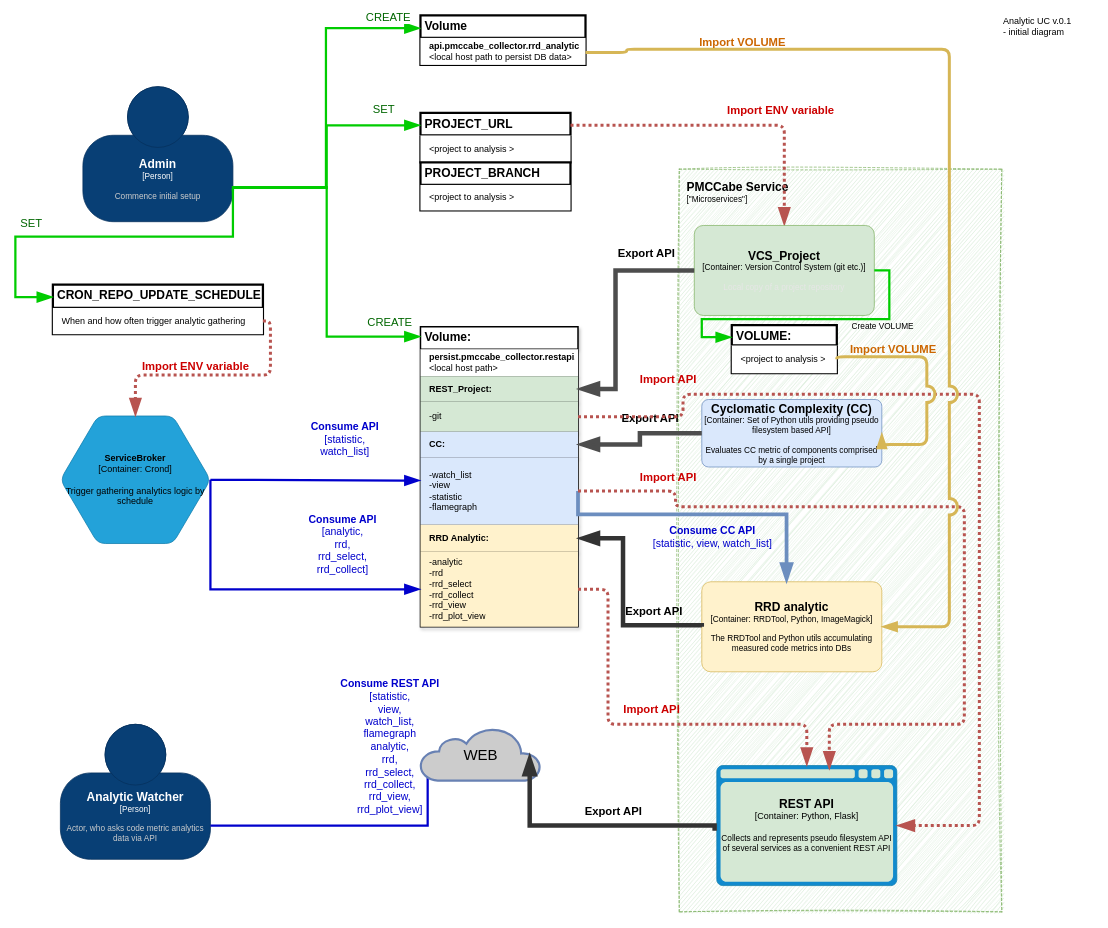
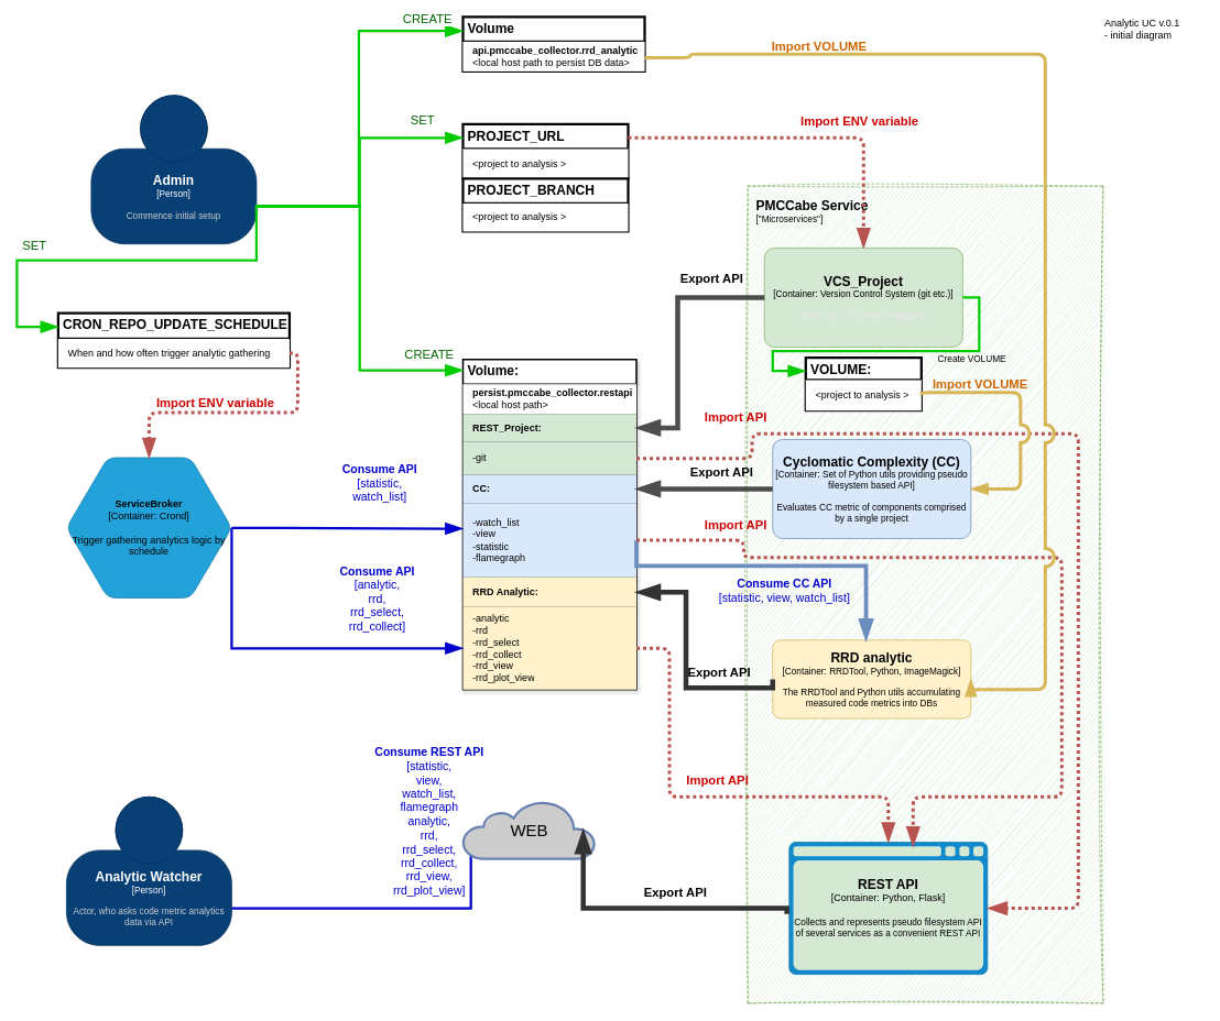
- <mxCell id="3" value="&lt;font style=&quot;font-size: 16px&quot;&gt;&lt;b&gt;Cyclomatic Complexity (CC)&lt;/b&gt;&lt;/font&gt;&lt;div&gt;[Container: Set of Python utils providing pseudo filesystem based API]&lt;/div&gt;&lt;br&gt;&lt;div&gt;&lt;font style=&quot;font-size: 11px&quot;&gt;&lt;font&gt;Evaluates CC metric of components comprised by a single project&lt;/font&gt;&lt;/font&gt;&lt;/div&gt;" style="rounded=1;whiteSpace=wrap;html=1;fontSize=11;labelBackgroundColor=none;fillColor=#dae8fc;align=center;arcSize=10;strokeColor=#6c8ebf;metaEdit=1;resizable=0;points=[[0.25,0,0],[0.5,0,0],[0.75,0,0],[1,0.25,0],[1,0.5,0],[1,0.75,0],[0.75,1,0],[0.5,1,0],[0.25,1,0],[0,0.75,0],[0,0.5,0],[0,0.25,0]];" parent="1" vertex="1"><mxGeometry x="935" y="532" width="240" height="90" as="geometry" /></mxCell>
+ <mxCell id="3" value="&lt;font style=&quot;font-size: 16px&quot;&gt;&lt;b&gt;Cyclomatic Complexity (CC)&lt;/b&gt;&lt;/font&gt;&lt;div&gt;[Container: Set of Python utils providing pseudo filesystem based API]&lt;/div&gt;&lt;br&gt;&lt;div&gt;&lt;font style=&quot;font-size: 11px&quot;&gt;&lt;font&gt;Evaluates CC metric of components comprised by a single project&lt;/font&gt;&lt;/font&gt;&lt;/div&gt;" style="rounded=1;whiteSpace=wrap;html=1;fontSize=11;labelBackgroundColor=none;fillColor=#dae8fc;align=center;arcSize=10;strokeColor=#6c8ebf;metaEdit=1;resizable=0;points=[[0.25,0,0],[0.5,0,0],[0.75,0,0],[1,0.25,0],[1,0.5,0],[1,0.75,0],[0.75,1,0],[0.5,1,0],[0.25,1,0],[0,0.75,0],[0,0.5,0],[0,0.25,0]];" parent="1" vertex="1"><mxGeometry x="935" y="532" width="240" height="120" as="geometry" /></mxCell>
- <mxCell id="4" value="&lt;font style=&quot;font-size: 16px&quot;&gt;&lt;b&gt;RRD analytic&lt;/b&gt;&lt;/font&gt;&lt;div&gt;[Container: RRDTool, Python, ImageMagick]&lt;/div&gt;&lt;br&gt;&lt;div&gt;&lt;font style=&quot;font-size: 11px&quot;&gt;&lt;font&gt;The RRDTool and Python utils accumulating measured code metrics into DBs&lt;/font&gt;&lt;/font&gt;&lt;/div&gt;" style="rounded=1;whiteSpace=wrap;html=1;fontSize=11;labelBackgroundColor=none;fillColor=#fff2cc;align=center;arcSize=10;strokeColor=#d6b656;metaEdit=1;resizable=0;points=[[0.25,0,0],[0.5,0,0],[0.75,0,0],[1,0.25,0],[1,0.5,0],[1,0.75,0],[0.75,1,0],[0.5,1,0],[0.25,1,0],[0,0.75,0],[0,0.5,0],[0,0.25,0]];labelBorderColor=none;fontColor=#000000;" parent="1" vertex="1"><mxGeometry x="935" y="775" width="240" height="120" as="geometry" /></mxCell>
+ <mxCell id="4" value="&lt;font style=&quot;font-size: 16px&quot;&gt;&lt;b&gt;RRD analytic&lt;/b&gt;&lt;/font&gt;&lt;div&gt;[Container: RRDTool, Python, ImageMagick]&lt;/div&gt;&lt;br&gt;&lt;div&gt;&lt;font style=&quot;font-size: 11px&quot;&gt;&lt;font&gt;The RRDTool and Python utils accumulating measured code metrics into DBs&lt;/font&gt;&lt;/font&gt;&lt;/div&gt;" style="rounded=1;whiteSpace=wrap;html=1;fontSize=11;labelBackgroundColor=none;fillColor=#fff2cc;align=center;arcSize=10;strokeColor=#d6b656;metaEdit=1;resizable=0;points=[[0.25,0,0],[0.5,0,0],[0.75,0,0],[1,0.25,0],[1,0.5,0],[1,0.75,0],[0.75,1,0],[0.5,1,0],[0.25,1,0],[0,0.75,0],[0,0.5,0],[0,0.25,0]];labelBorderColor=none;fontColor=#000000;" parent="1" vertex="1"><mxGeometry x="935" y="775" width="240" height="95" as="geometry" /></mxCell>
